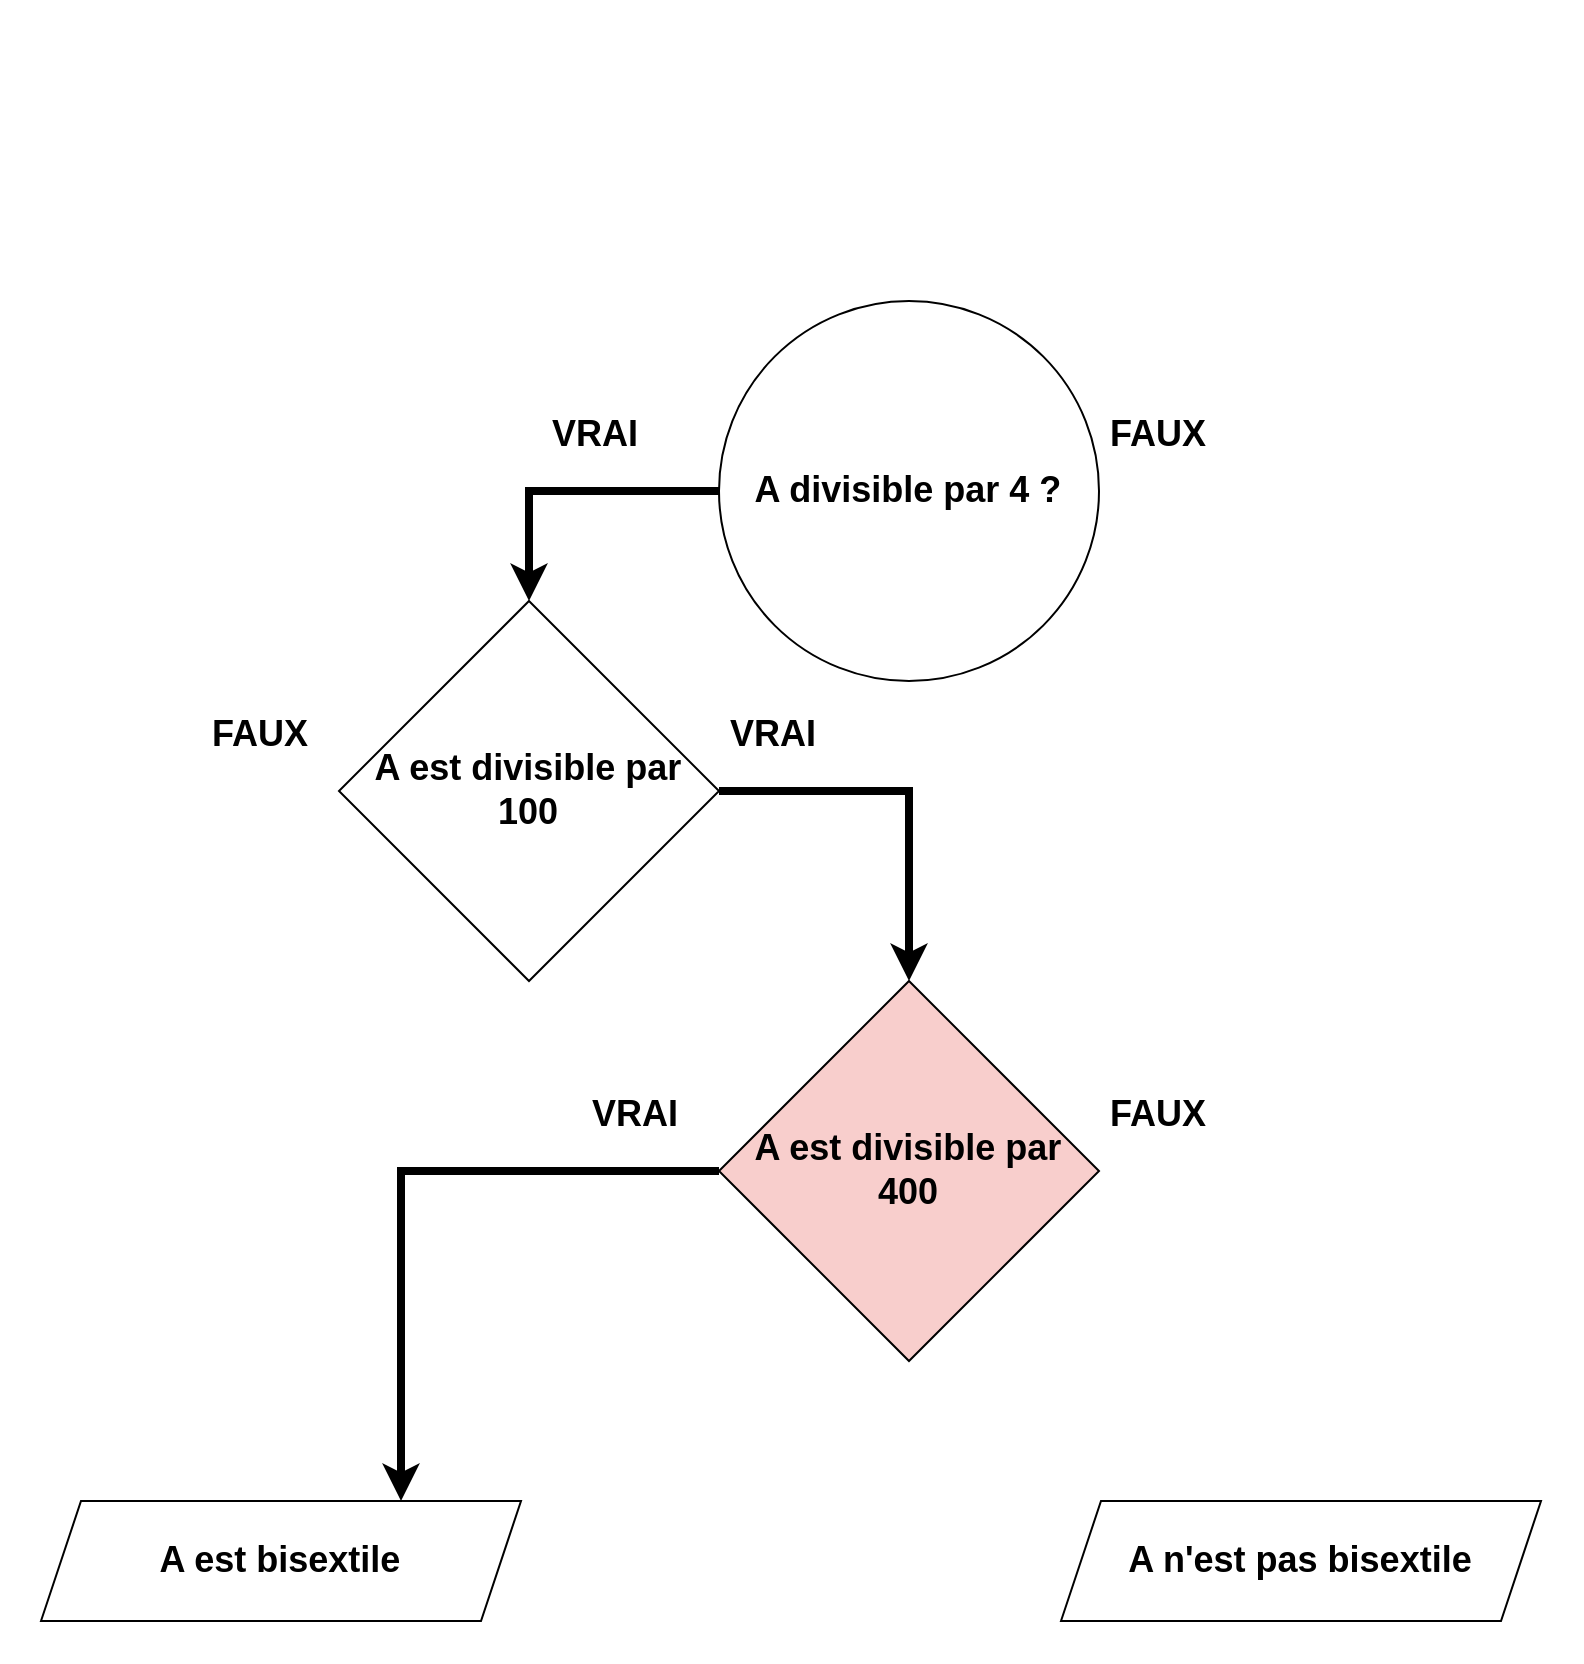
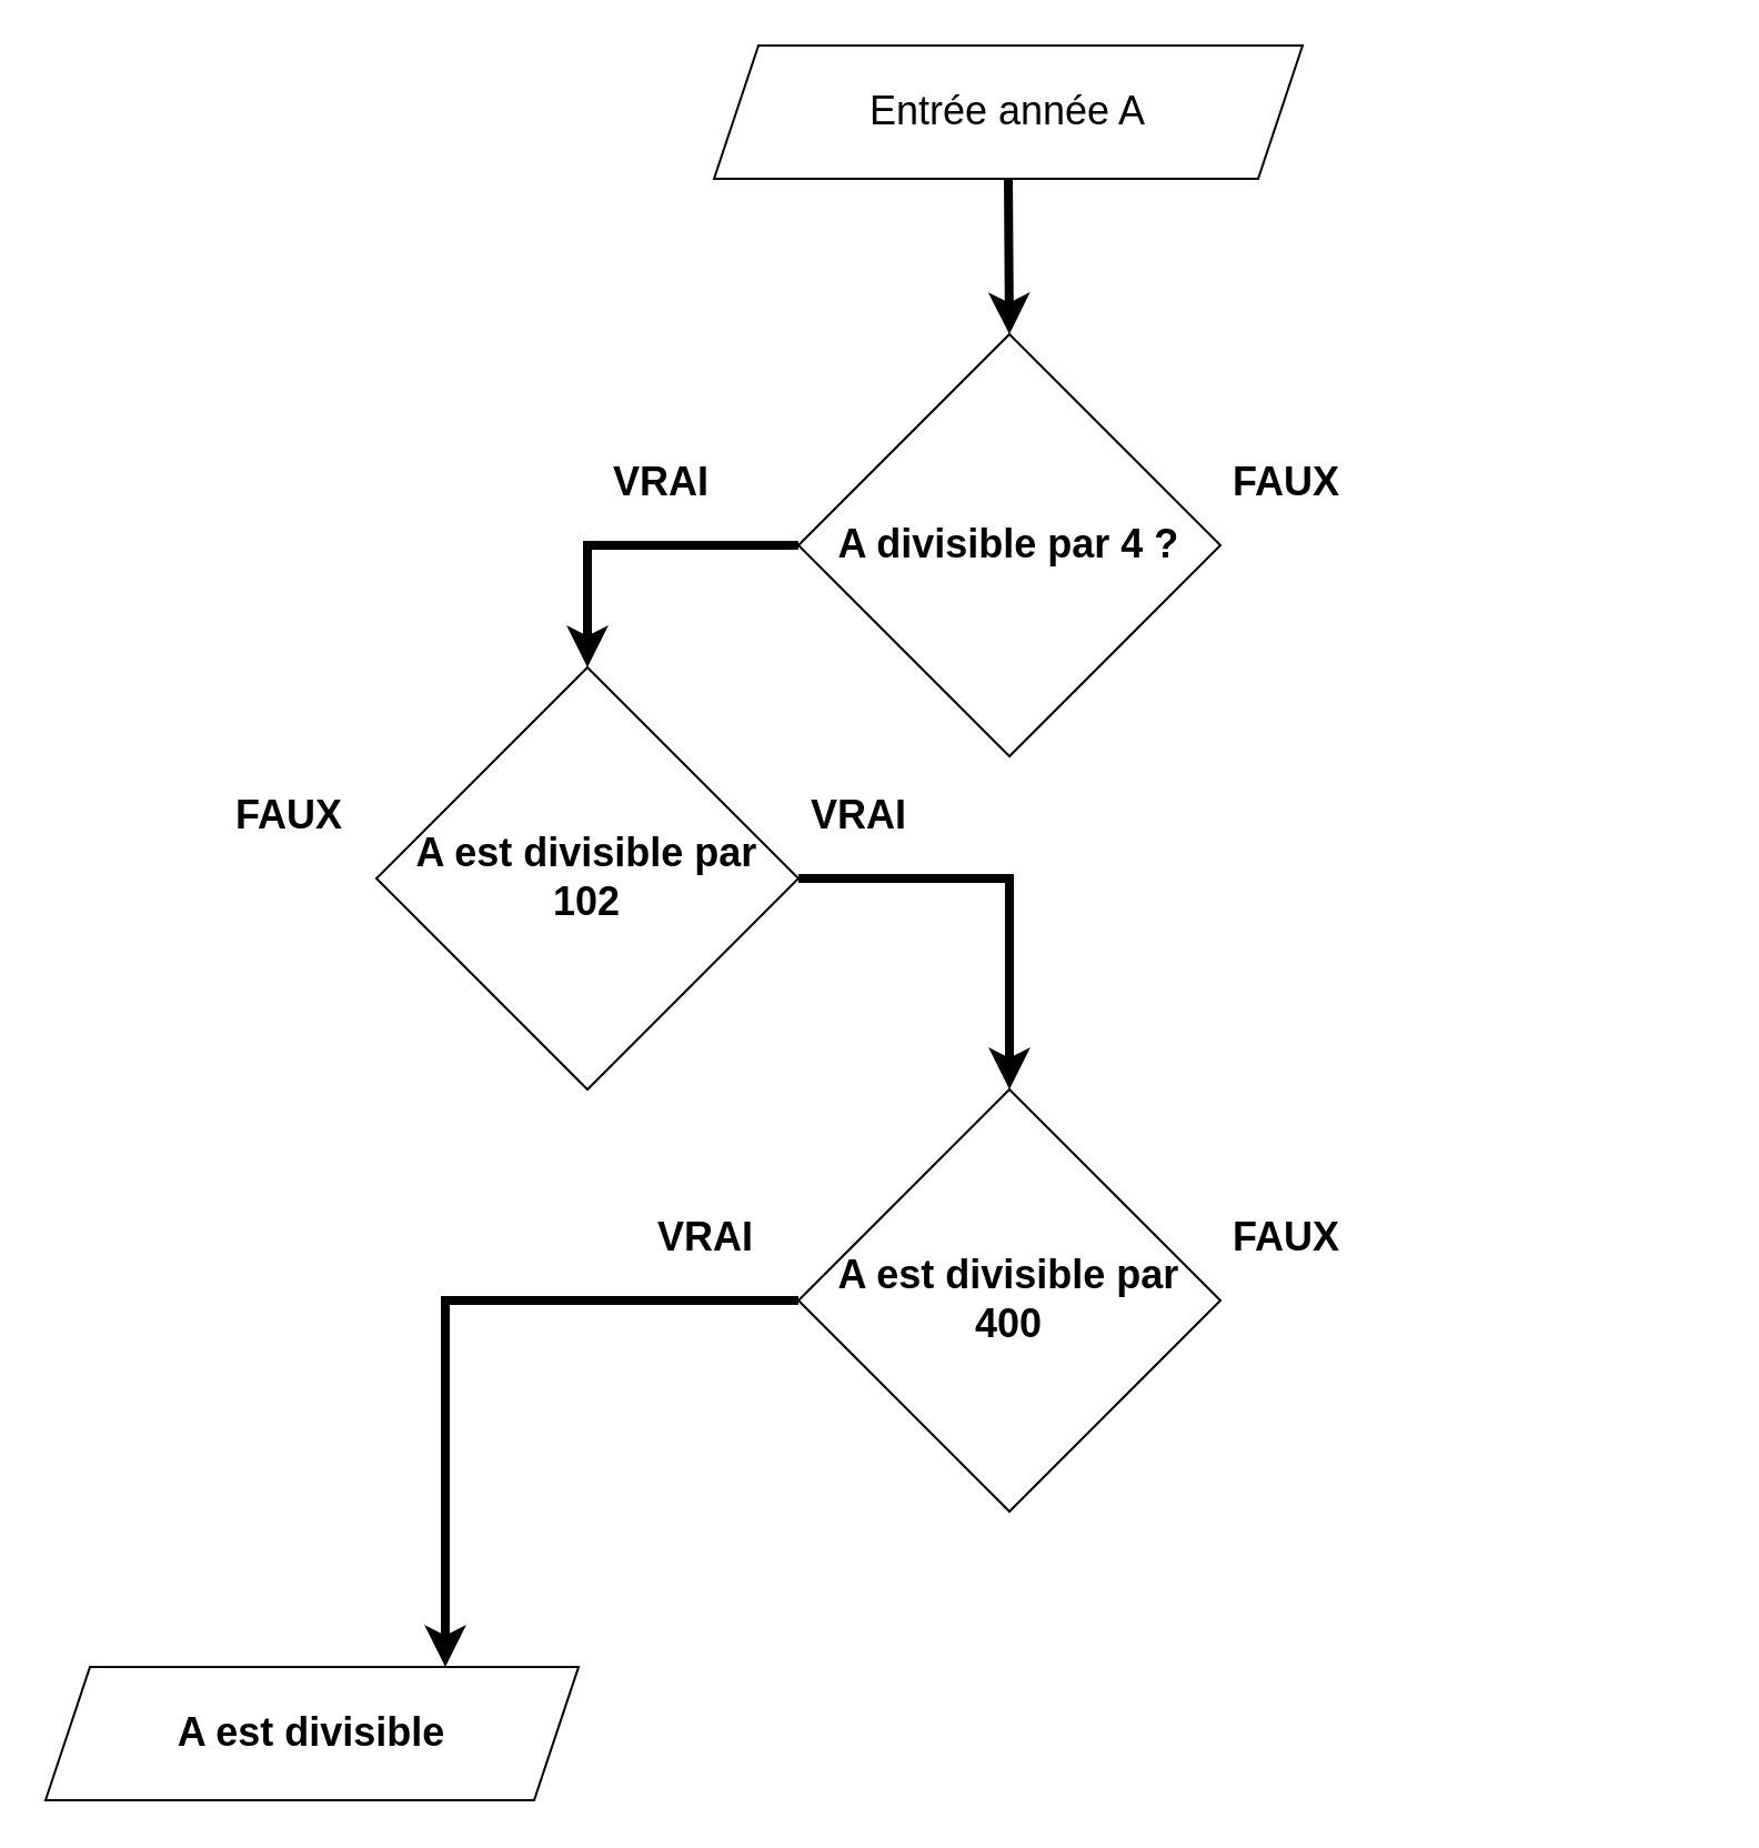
+ <mxCell id="3" value="Entrée année A" style="shape=parallelogram;perimeter=parallelogramPerimeter;whiteSpace=wrap;html=1;fixedSize=1;fontSize=18;" vertex="1" parent="1"><mxGeometry x="321" y="20" width="265" height="60" as="geometry" /></mxCell>
+ <mxCell id="4" value="" style="endArrow=classic;html=1;rounded=0;fontSize=18;exitX=0.5;exitY=1;exitDx=0;exitDy=0;entryX=0.5;entryY=0;entryDx=0;entryDy=0;strokeWidth=4;" edge="1" parent="1" source="3" target="2"><mxGeometry width="50" height="50" relative="1" as="geometry"><mxPoint x="412.5" y="-40" as="sourcePoint" /><mxPoint x="412.5" y="10" as="targetPoint" /></mxGeometry></mxCell>
- <mxCell id="2" value="&lt;font style=&quot;font-size: 18px;&quot;&gt;&lt;b&gt;A divisible par 4 ?&lt;/b&gt;&lt;/font&gt;" style="ellipse;whiteSpace=wrap;html=1;" vertex="1" parent="1"><mxGeometry x="359" y="150" width="190" height="190" as="geometry" /></mxCell>
+ <mxCell id="2" value="&lt;font style=&quot;font-size: 18px;&quot;&gt;&lt;b&gt;A divisible par 4 ?&lt;/b&gt;&lt;/font&gt;" style="rhombus;whiteSpace=wrap;html=1;" vertex="1" parent="1"><mxGeometry x="359" y="150" width="190" height="190" as="geometry" /></mxCell>
- <mxCell id="6" value="&lt;font style=&quot;font-size: 18px;&quot;&gt;&lt;b&gt;A est divisible par&lt;br&gt;100&lt;br&gt;&lt;/b&gt;&lt;/font&gt;" style="rhombus;whiteSpace=wrap;html=1;" vertex="1" parent="1"><mxGeometry x="169" y="300" width="190" height="190" as="geometry" /></mxCell>
+ <mxCell id="6" value="&lt;font style=&quot;font-size: 18px;&quot;&gt;&lt;b&gt;A est divisible par&lt;br&gt;102&lt;br&gt;&lt;/b&gt;&lt;/font&gt;" style="rhombus;whiteSpace=wrap;html=1;" vertex="1" parent="1"><mxGeometry x="169" y="300" width="190" height="190" as="geometry" /></mxCell>
- <mxCell id="10" value="&lt;font style=&quot;font-size: 18px;&quot;&gt;&lt;b&gt;A est divisible par&lt;br&gt;400&lt;br&gt;&lt;/b&gt;&lt;/font&gt;" style="rhombus;whiteSpace=wrap;html=1;fillColor=#f8cecc;" vertex="1" parent="1"><mxGeometry x="359" y="490" width="190" height="190" as="geometry" /></mxCell>
+ <mxCell id="10" value="&lt;font style=&quot;font-size: 18px;&quot;&gt;&lt;b&gt;A est divisible par&lt;br&gt;400&lt;br&gt;&lt;/b&gt;&lt;/font&gt;" style="rhombus;whiteSpace=wrap;html=1;" vertex="1" parent="1"><mxGeometry x="359" y="490" width="190" height="190" as="geometry" /></mxCell>
- <mxCell id="12" value="&lt;b&gt;A est bisextile&lt;/b&gt;" style="shape=parallelogram;perimeter=parallelogramPerimeter;whiteSpace=wrap;html=1;fixedSize=1;fontSize=18;" vertex="1" parent="1"><mxGeometry x="20" y="750" width="240" height="60" as="geometry" /></mxCell>
+ <mxCell id="12" value="&lt;b&gt;A est divisible&lt;/b&gt;" style="shape=parallelogram;perimeter=parallelogramPerimeter;whiteSpace=wrap;html=1;fixedSize=1;fontSize=18;" vertex="1" parent="1"><mxGeometry x="20" y="750" width="240" height="60" as="geometry" /></mxCell>
- <mxCell id="5" value="&lt;b&gt;A n'est pas bisextile&lt;/b&gt;" style="shape=parallelogram;perimeter=parallelogramPerimeter;whiteSpace=wrap;html=1;fixedSize=1;fontSize=18;" vertex="1" parent="1"><mxGeometry x="530" y="750" width="240" height="60" as="geometry" /></mxCell>
